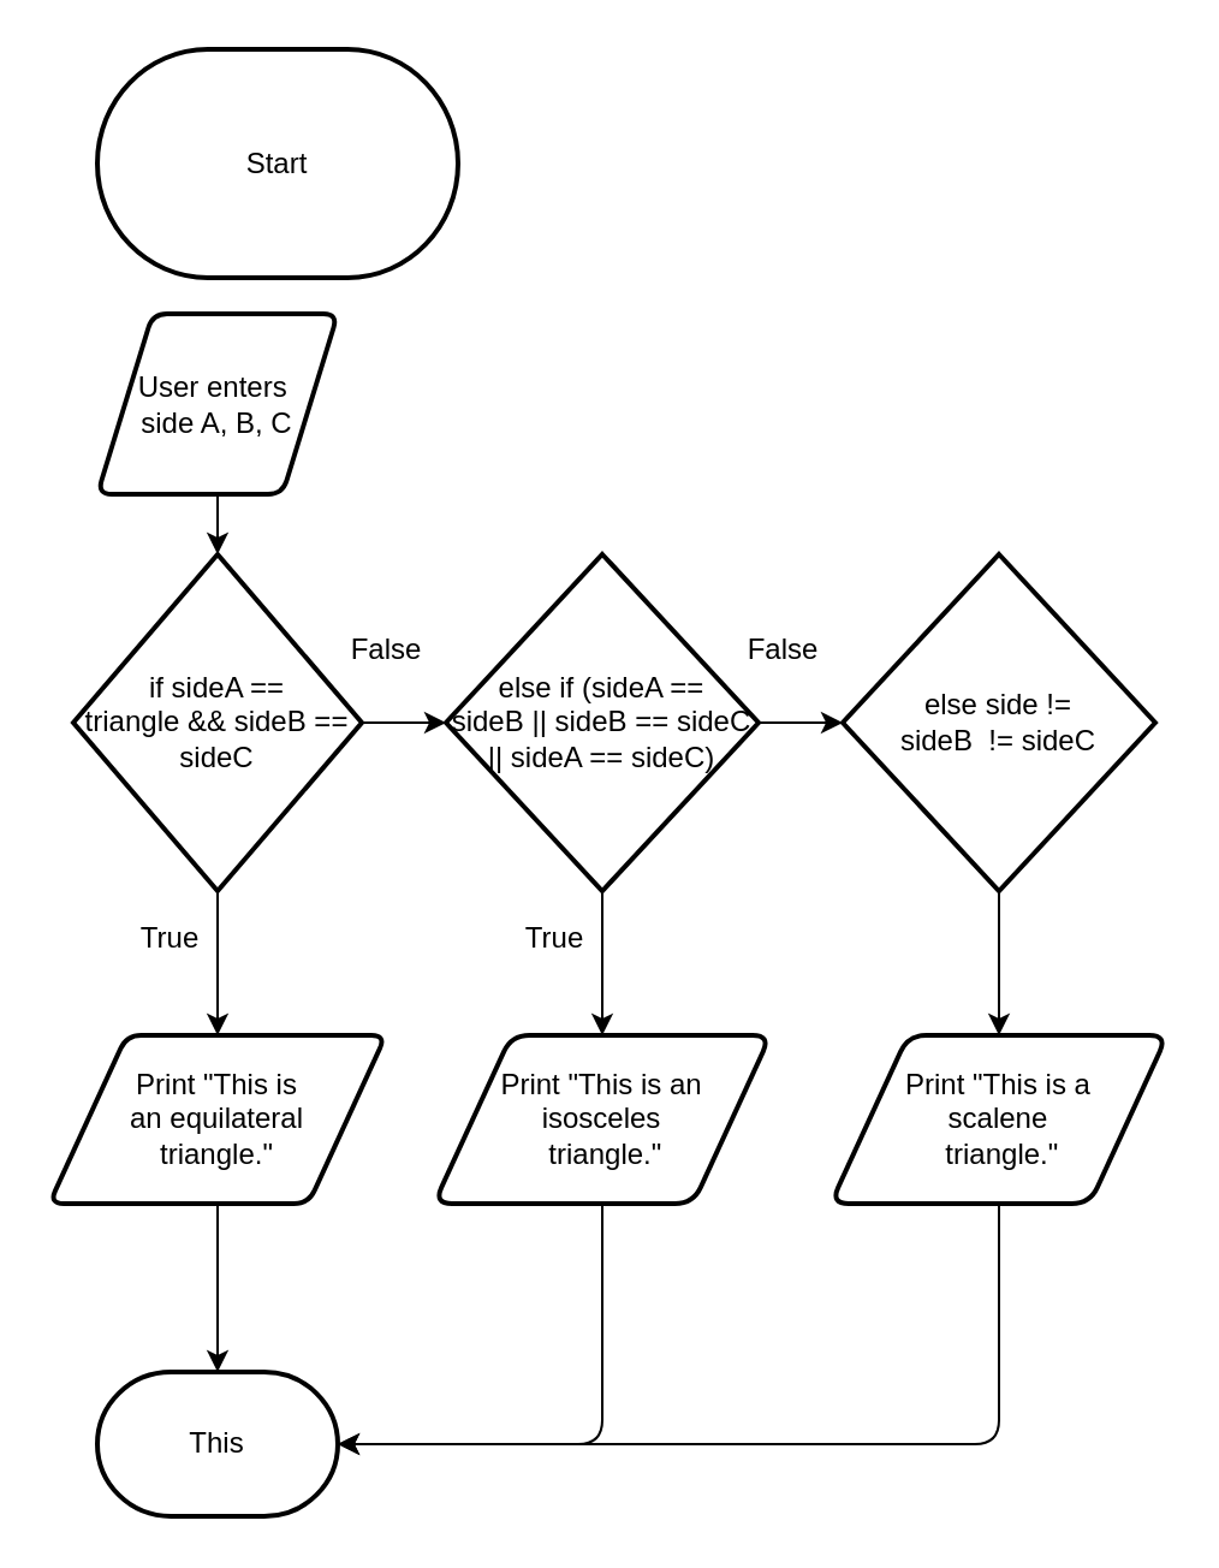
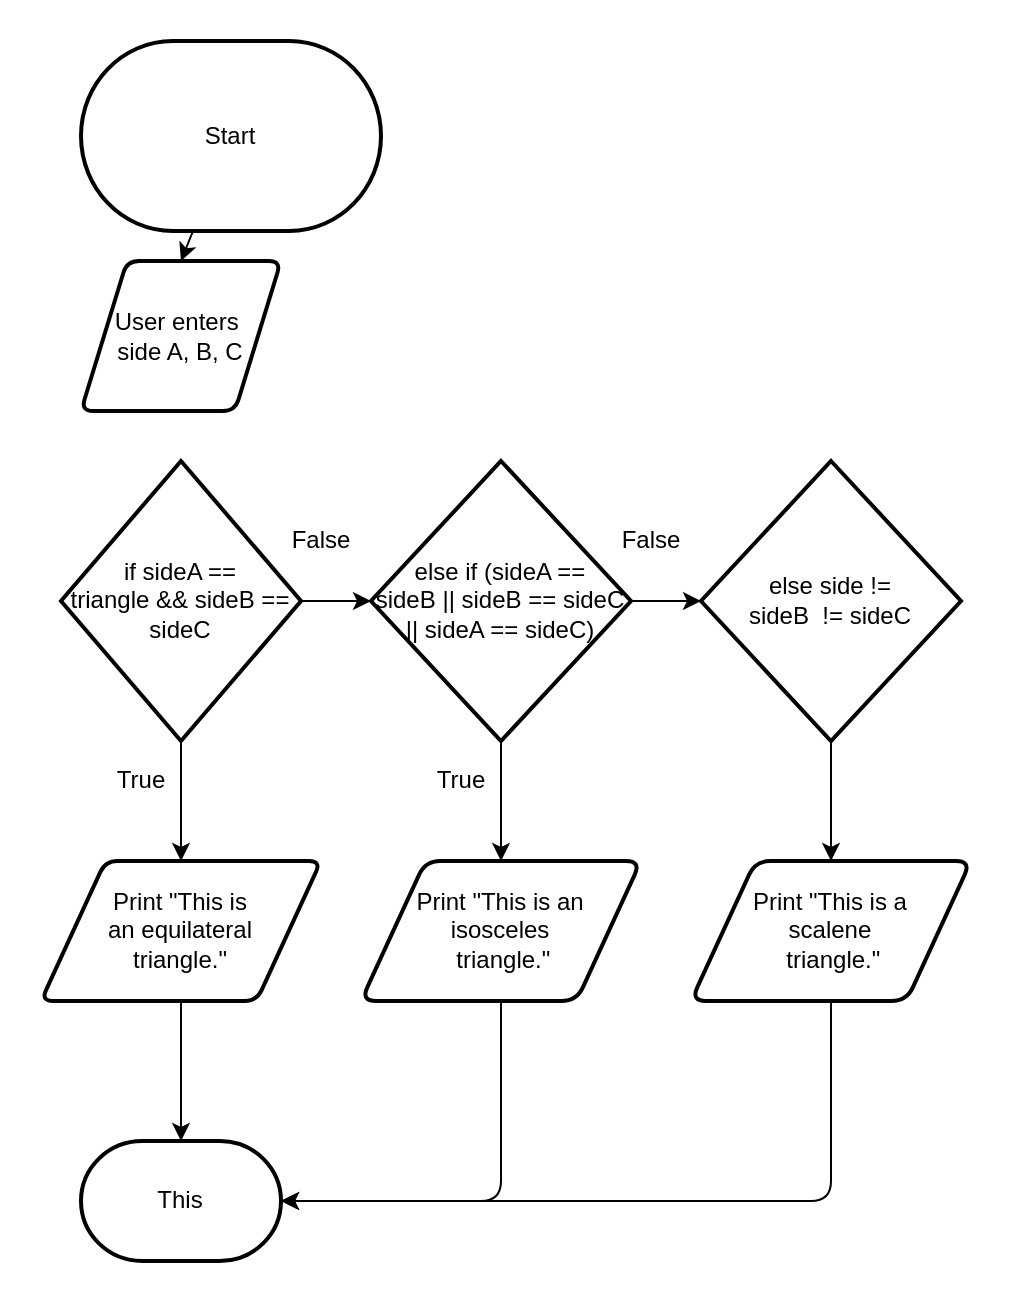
+ <mxCell id="2" style="edgeStyle=none;html=1;entryX=0.5;entryY=0;entryDx=0;entryDy=0;" edge="1" parent="1" source="3" target="5"><mxGeometry relative="1" as="geometry" /></mxCell>
- <mxCell id="4" style="edgeStyle=none;html=1;entryX=0.5;entryY=0;entryDx=0;entryDy=0;entryPerimeter=0;" edge="1" parent="1" source="5" target="8"><mxGeometry relative="1" as="geometry" /></mxCell>
